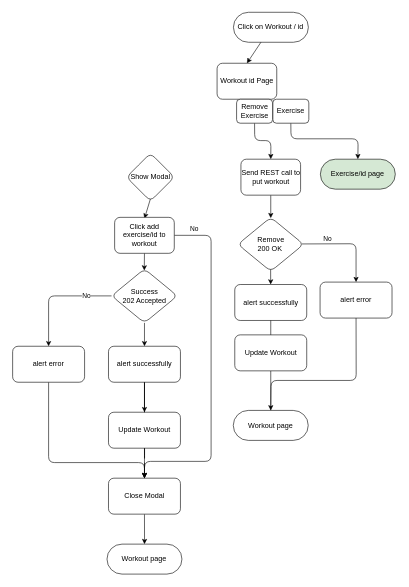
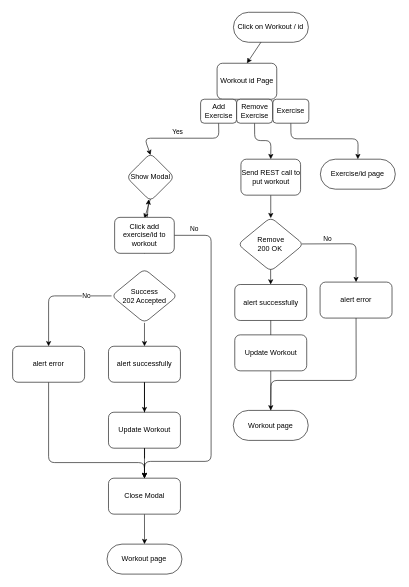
+ <mxCell id="23" value="Add Exercise" style="whiteSpace=wrap;html=1;rounded=1;" vertex="1" parent="1"><mxGeometry x="333.51" y="165" width="60" height="40" as="geometry" /></mxCell>
+ <mxCell id="22" value="Yes" style="edgeStyle=none;sketch=0;jumpStyle=none;html=1;entryX=0.502;entryY=0.038;entryDx=0;entryDy=0;endArrow=classic;endFill=1;exitX=0.5;exitY=1;exitDx=0;exitDy=0;entryPerimeter=0;" edge="1" parent="1" source="23" target="30"><mxGeometry x="0.046" y="-10" relative="1" as="geometry"><Array as="points"><mxPoint x="364" y="230" /><mxPoint x="240" y="230" /></Array><mxPoint as="offset" /></mxGeometry></mxCell>
- <mxCell id="4" value="Exercise/id page" style="rounded=1;whiteSpace=wrap;html=1;arcSize=50;fillColor=#d5e8d4;" vertex="1" parent="1"><mxGeometry x="533.25" y="265" width="125" height="50" as="geometry" /></mxCell>
+ <mxCell id="4" value="Exercise/id page" style="rounded=1;whiteSpace=wrap;html=1;arcSize=50;" vertex="1" parent="1"><mxGeometry x="533.25" y="265" width="125" height="50" as="geometry" /></mxCell>
- <mxCell id="25" style="edgeStyle=none;html=1;entryX=0.497;entryY=0.029;entryDx=0;entryDy=0;entryPerimeter=0;exitX=0.5;exitY=1;exitDx=0;exitDy=0;startArrow=none;" edge="1" parent="1" source="39" target="29"><mxGeometry relative="1" as="geometry"><mxPoint x="239.88" y="418" as="sourcePoint" /></mxGeometry></mxCell>
+ <mxCell id="25" style="edgeStyle=none;html=1;exitX=0.5;exitY=1;exitDx=0;exitDy=0;startArrow=none;" edge="1" parent="1" source="39" target="30"><mxGeometry relative="1" as="geometry"><mxPoint x="239.88" y="418" as="sourcePoint" /></mxGeometry></mxCell>
